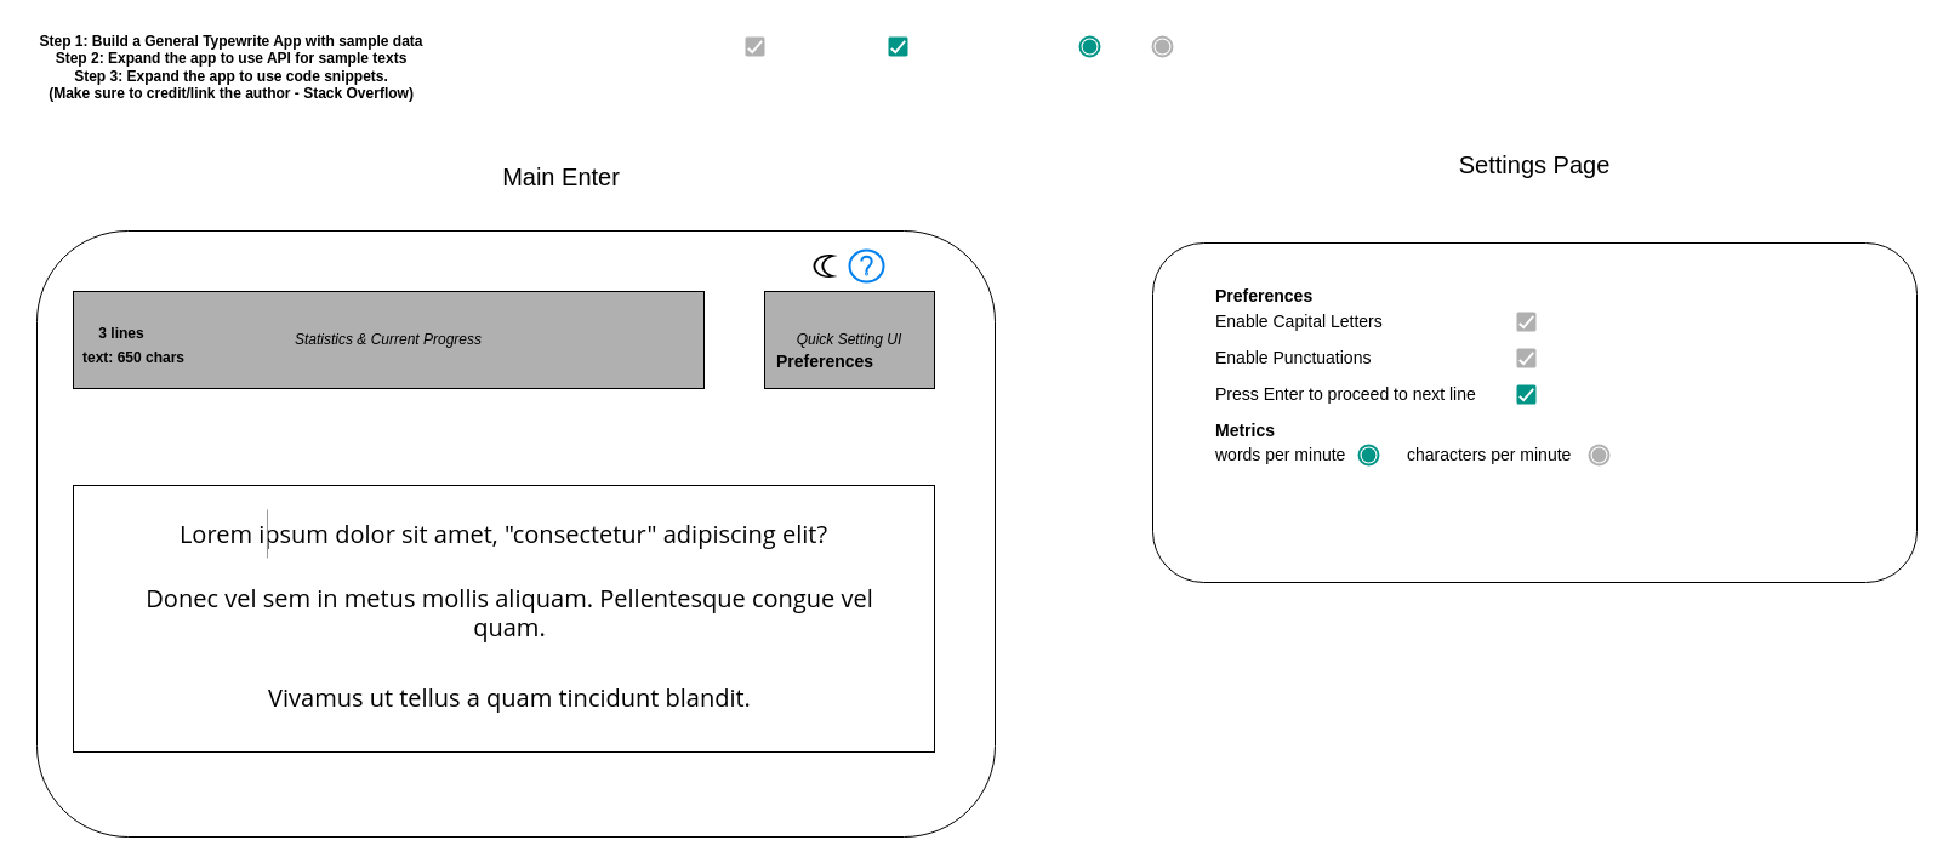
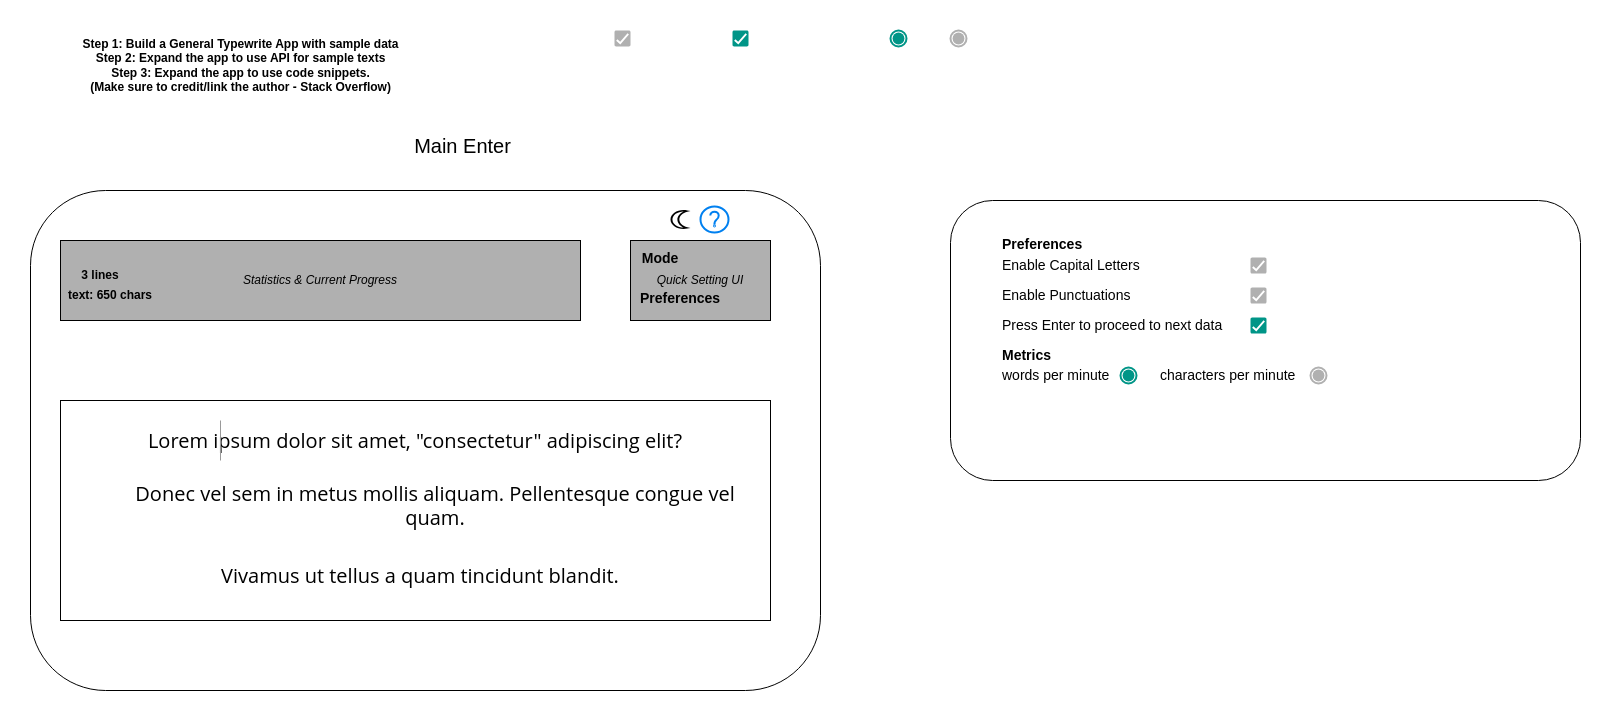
- <mxCell id="2" value="Step 1: Build a General Typewrite App with sample data&lt;br&gt;Step 2: Expand the app to use API for sample texts&lt;br&gt;Step 3: Expand the app to use code snippets.&lt;br&gt;(Make sure to credit/link the author - Stack Overflow)&lt;br&gt;" style="text;html=1;align=center;verticalAlign=middle;resizable=0;points=[];autosize=1;strokeColor=none;fillColor=none;fontStyle=1" vertex="1" parent="1"><mxGeometry x="20" y="20" width="340" height="70" as="geometry" /></mxCell>
+ <mxCell id="2" value="Step 1: Build a General Typewrite App with sample data&lt;br&gt;Step 2: Expand the app to use API for sample texts&lt;br&gt;Step 3: Expand the app to use code snippets.&lt;br&gt;(Make sure to credit/link the author - Stack Overflow)&lt;br&gt;" style="text;html=1;align=center;verticalAlign=middle;resizable=0;points=[];autosize=1;strokeColor=none;fillColor=none;fontStyle=1" vertex="1" parent="1"><mxGeometry x="70" y="30" width="340" height="70" as="geometry" /></mxCell>
- <mxCell id="18" value="Settings Page" style="text;html=1;strokeColor=none;fillColor=none;align=center;verticalAlign=middle;whiteSpace=wrap;rounded=0;fontSize=20;" vertex="1" parent="1"><mxGeometry x="1165" y="120" width="200" height="30" as="geometry" /></mxCell>
+ <mxCell id="19" value="&lt;font style=&quot;font-size: 14px;&quot;&gt;Mode&lt;/font&gt;" style="text;html=1;strokeColor=none;fillColor=none;align=center;verticalAlign=middle;whiteSpace=wrap;rounded=0;fontSize=20;fontStyle=1" vertex="1" parent="1"><mxGeometry x="630" y="240" width="60" height="30" as="geometry" /></mxCell>
- <mxCell id="25" value="Press Enter to proceed to next line" style="text;html=1;strokeColor=none;fillColor=none;align=left;verticalAlign=middle;whiteSpace=wrap;rounded=0;fontSize=14;" vertex="1" parent="1"><mxGeometry x="1000" y="310" width="310" height="30" as="geometry" /></mxCell>
+ <mxCell id="25" value="Press Enter to proceed to next data" style="text;html=1;strokeColor=none;fillColor=none;align=left;verticalAlign=middle;whiteSpace=wrap;rounded=0;fontSize=14;" vertex="1" parent="1"><mxGeometry x="1000" y="310" width="310" height="30" as="geometry" /></mxCell>
- <mxCell id="10" value="&lt;span style=&quot;font-family: &amp;quot;Open Sans&amp;quot;, Arial, sans-serif; text-align: justify; background-color: rgb(255, 255, 255);&quot;&gt;&lt;font style=&quot;font-size: 20px;&quot;&gt;Donec vel sem in metus mollis aliquam. Pellentesque congue vel quam.&lt;/font&gt;&lt;/span&gt;" style="text;html=1;strokeColor=none;fillColor=none;align=center;verticalAlign=middle;whiteSpace=wrap;rounded=0;" vertex="1" parent="1"><mxGeometry x="100" y="490" width="640" height="30" as="geometry" /></mxCell>
+ <mxCell id="10" value="&lt;span style=&quot;font-family: &amp;quot;Open Sans&amp;quot;, Arial, sans-serif; text-align: justify; background-color: rgb(255, 255, 255);&quot;&gt;&lt;font style=&quot;font-size: 20px;&quot;&gt;Donec vel sem in metus mollis aliquam. Pellentesque congue vel quam.&lt;/font&gt;&lt;/span&gt;" style="text;html=1;strokeColor=none;fillColor=none;align=center;verticalAlign=middle;whiteSpace=wrap;rounded=0;" vertex="1" parent="1"><mxGeometry x="115" y="490" width="640" height="30" as="geometry" /></mxCell>
